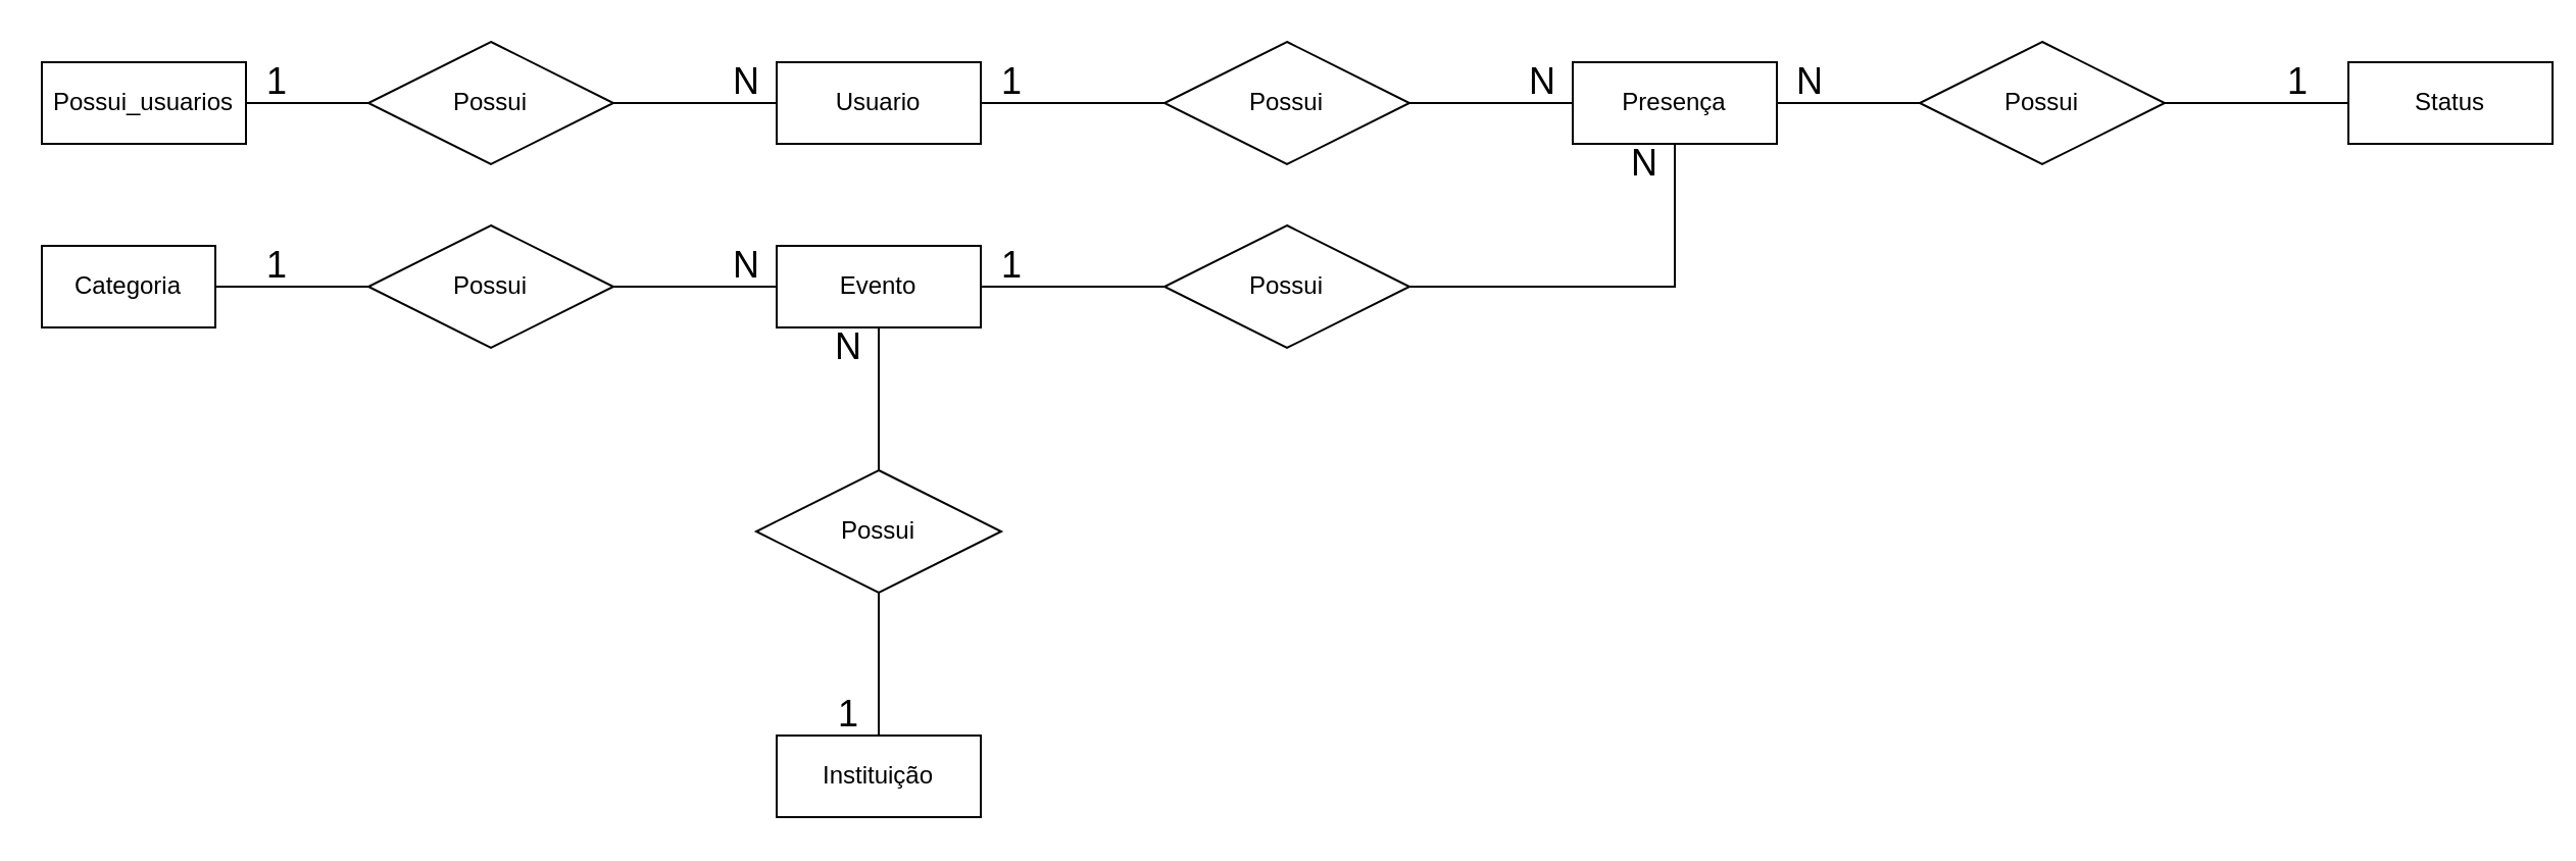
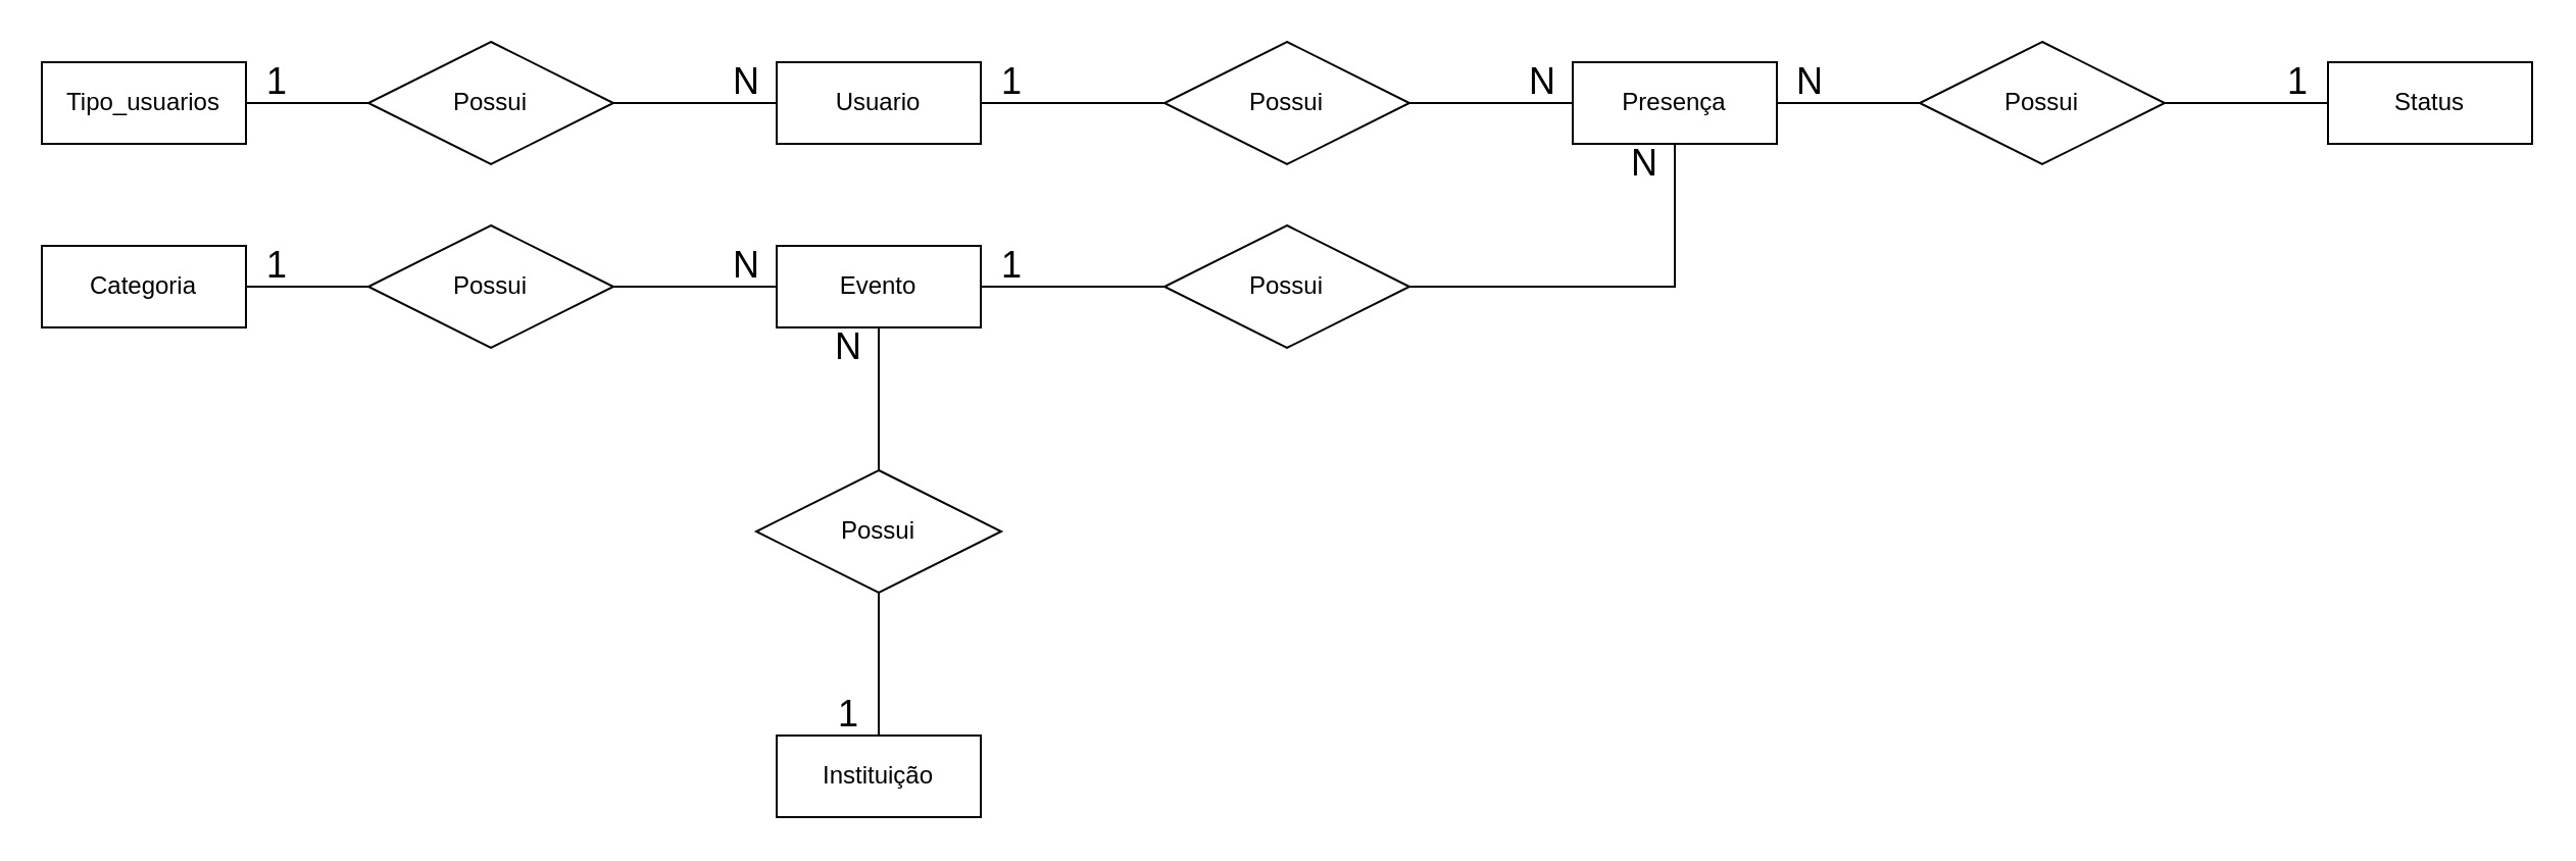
- <mxCell id="6" value="Possui_usuarios" style="whiteSpace=wrap;html=1;align=center;" parent="1" vertex="1"><mxGeometry x="20" y="30" width="100" height="40" as="geometry" /></mxCell>
+ <mxCell id="6" value="Tipo_usuarios" style="whiteSpace=wrap;html=1;align=center;" parent="1" vertex="1"><mxGeometry x="20" y="30" width="100" height="40" as="geometry" /></mxCell>
- <mxCell id="7" value="Status" style="whiteSpace=wrap;html=1;align=center;" parent="1" vertex="1"><mxGeometry x="1150" y="30" width="100" height="40" as="geometry" /></mxCell>
+ <mxCell id="7" value="Status" style="whiteSpace=wrap;html=1;align=center;" parent="1" vertex="1"><mxGeometry x="1140" y="30" width="100" height="40" as="geometry" /></mxCell>
- <mxCell id="13" value="Categoria" style="whiteSpace=wrap;html=1;align=center;" parent="1" vertex="1"><mxGeometry x="20" y="120" width="85" height="40" as="geometry" /></mxCell>
+ <mxCell id="13" value="Categoria" style="whiteSpace=wrap;html=1;align=center;" parent="1" vertex="1"><mxGeometry x="20" y="120" width="100" height="40" as="geometry" /></mxCell>
